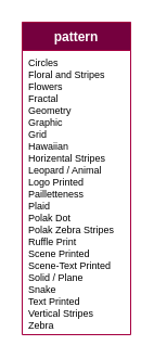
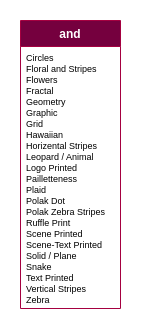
- <mxCell id="2" value="pattern" style="swimlane;fontStyle=1;align=center;verticalAlign=top;childLayout=stackLayout;horizontal=1;startSize=26;horizontalStack=0;resizeParent=1;resizeLast=0;collapsible=1;marginBottom=0;rounded=0;shadow=0;strokeWidth=1;fillColor=#75003E;strokeColor=#A50040;fontColor=#ffffff;" parent="1" vertex="1"><mxGeometry x="20" y="20" width="100" height="288" as="geometry"><mxRectangle x="240" y="268" width="160" height="26" as="alternateBounds" /></mxGeometry></mxCell>
+ <mxCell id="2" value="and" style="swimlane;fontStyle=1;align=center;verticalAlign=top;childLayout=stackLayout;horizontal=1;startSize=26;horizontalStack=0;resizeParent=1;resizeLast=0;collapsible=1;marginBottom=0;rounded=0;shadow=0;strokeWidth=1;fillColor=#75003E;strokeColor=#A50040;fontColor=#ffffff;" parent="1" vertex="1"><mxGeometry x="20" y="20" width="100" height="288" as="geometry"><mxRectangle x="240" y="268" width="160" height="26" as="alternateBounds" /></mxGeometry></mxCell>
